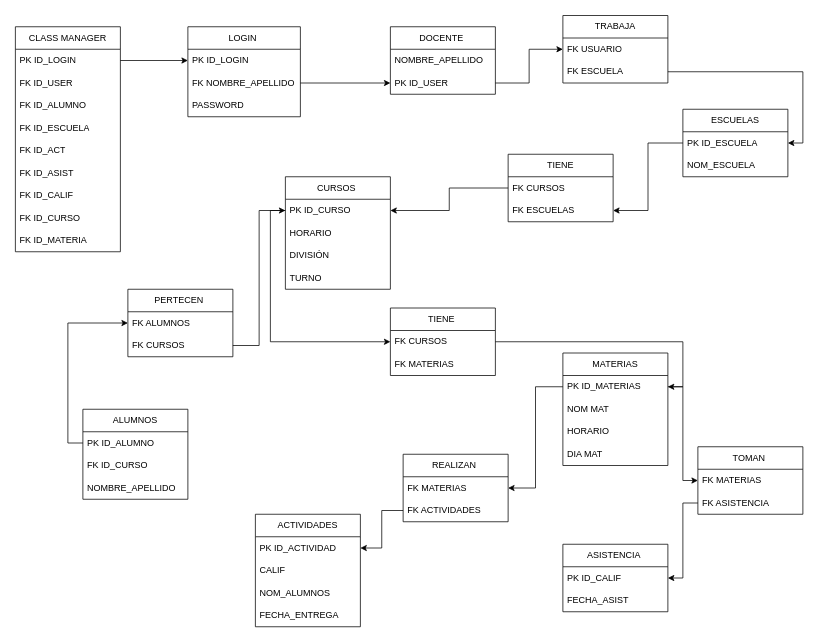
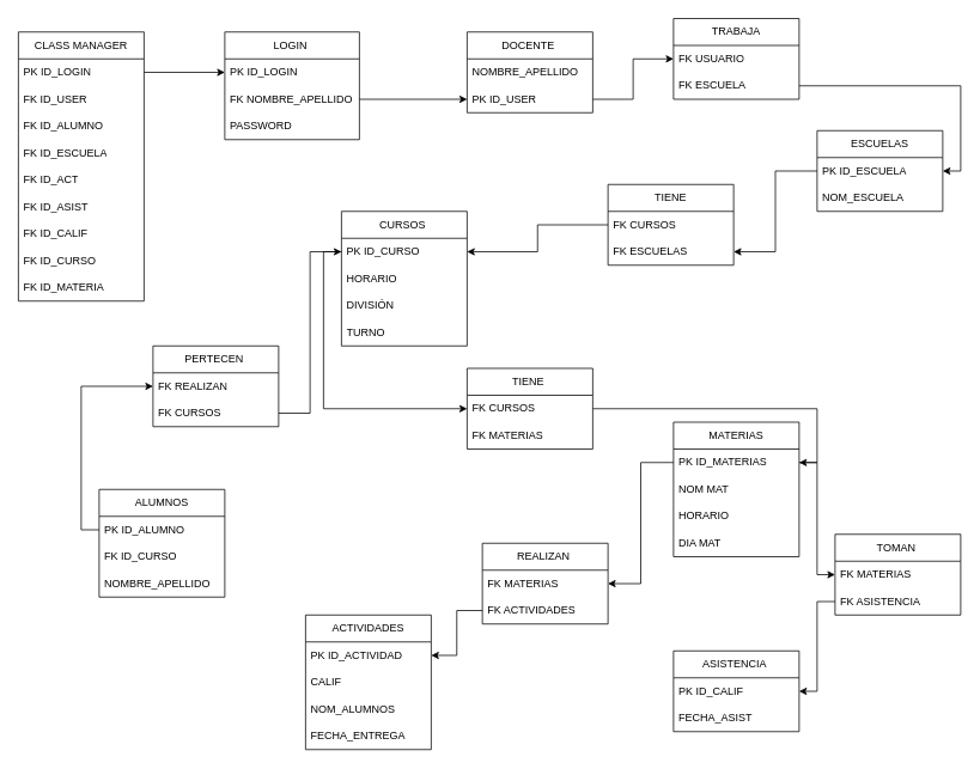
- <mxCell id="61" value="FK ALUMNOS" style="text;strokeColor=none;fillColor=none;align=left;verticalAlign=middle;spacingLeft=4;spacingRight=4;overflow=hidden;points=[[0,0.5],[1,0.5]];portConstraint=eastwest;rotatable=0;whiteSpace=wrap;html=1;" vertex="1" parent="60"><mxGeometry y="30" width="140" height="30" as="geometry" /></mxCell>
+ <mxCell id="61" value="FK REALIZAN" style="text;strokeColor=none;fillColor=none;align=left;verticalAlign=middle;spacingLeft=4;spacingRight=4;overflow=hidden;points=[[0,0.5],[1,0.5]];portConstraint=eastwest;rotatable=0;whiteSpace=wrap;html=1;" vertex="1" parent="60"><mxGeometry y="30" width="140" height="30" as="geometry" /></mxCell>
